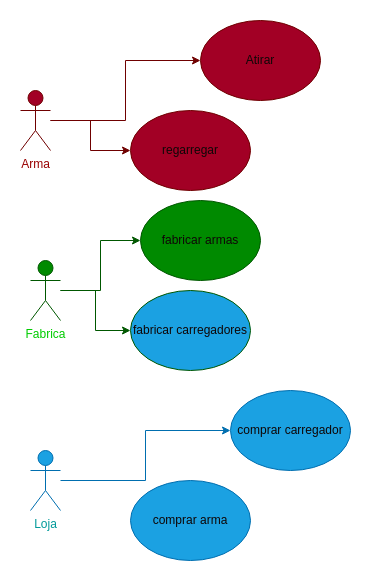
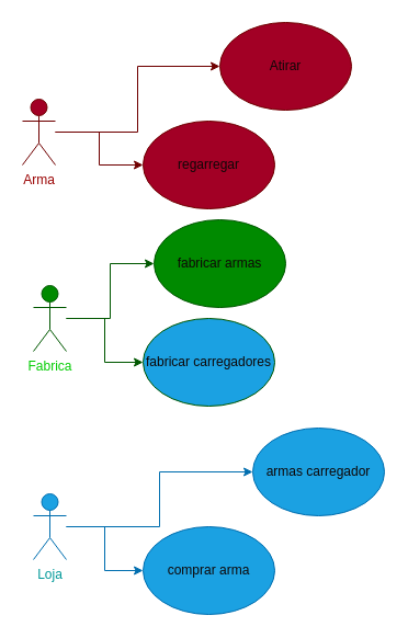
- <mxCell id="10" value="comprar carregador" style="ellipse;whiteSpace=wrap;html=1;fillColor=#1ba1e2;fontColor=#0F0707;strokeColor=#006EAF;" vertex="1" parent="1"><mxGeometry x="230" y="390" width="120" height="80" as="geometry" /></mxCell>
+ <mxCell id="10" value="armas carregador" style="ellipse;whiteSpace=wrap;html=1;fillColor=#1ba1e2;fontColor=#0F0707;strokeColor=#006EAF;" vertex="1" parent="1"><mxGeometry x="230" y="390" width="120" height="80" as="geometry" /></mxCell>
+ <mxCell id="7" style="edgeStyle=orthogonalEdgeStyle;rounded=0;orthogonalLoop=1;jettySize=auto;html=1;entryX=0;entryY=0.5;entryDx=0;entryDy=0;fillColor=#1ba1e2;strokeColor=#006EAF;" edge="1" parent="1" source="9" target="11"><mxGeometry relative="1" as="geometry" /></mxCell>
